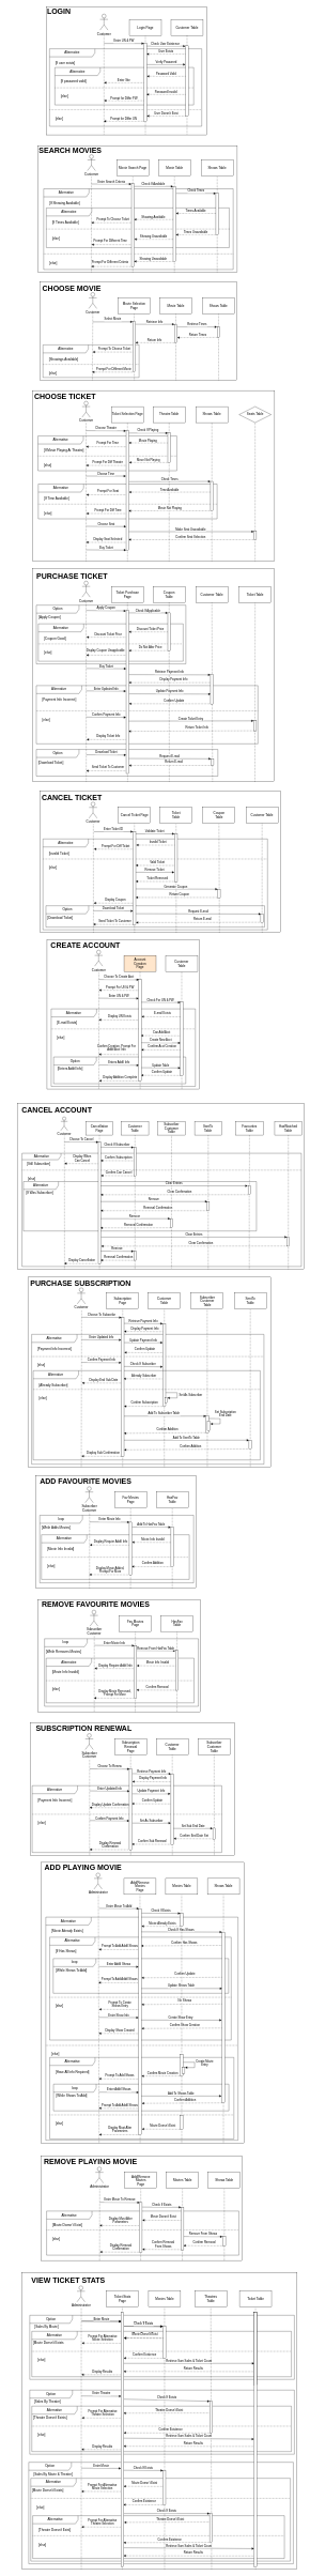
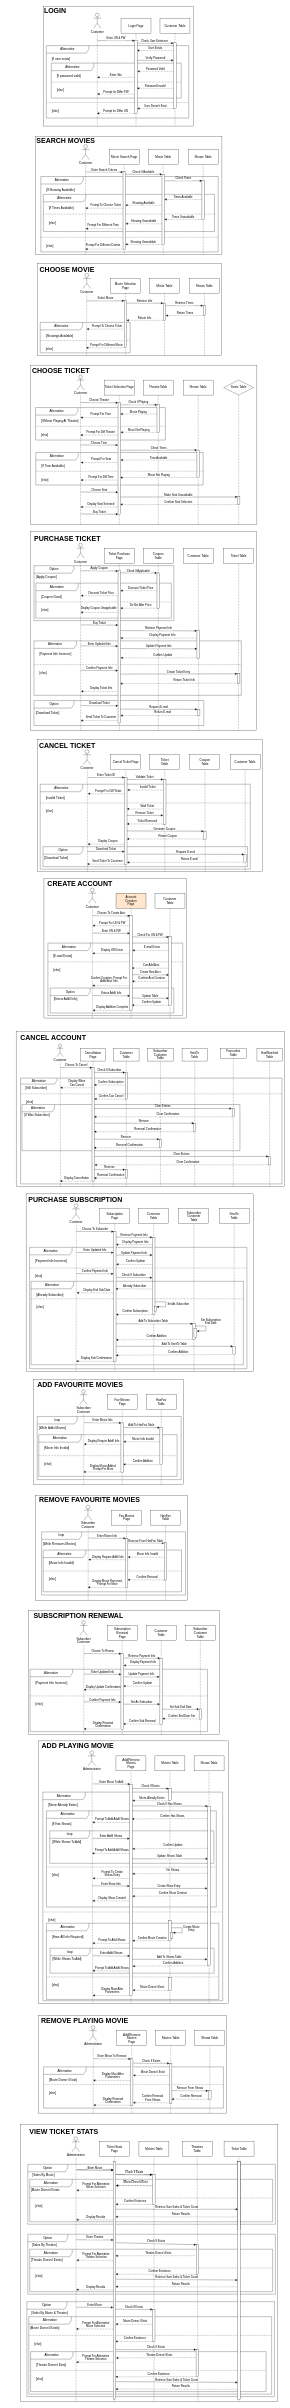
- <mxCell id="491" value="Favourites&lt;br&gt;Table" style="rounded=0;whiteSpace=wrap;html=1;container=0;" vertex="1" parent="1"><mxGeometry x="882.666" y="4192.049" width="102.294" height="51.148" as="geometry" /></mxCell>
+ <mxCell id="491" value="Favourites&lt;br&gt;Table" style="rounded=0;whiteSpace=wrap;html=1;container=0;" vertex="1" parent="1"><mxGeometry x="882.666" y="4192.049" width="102.294" height="40" as="geometry" /></mxCell>
